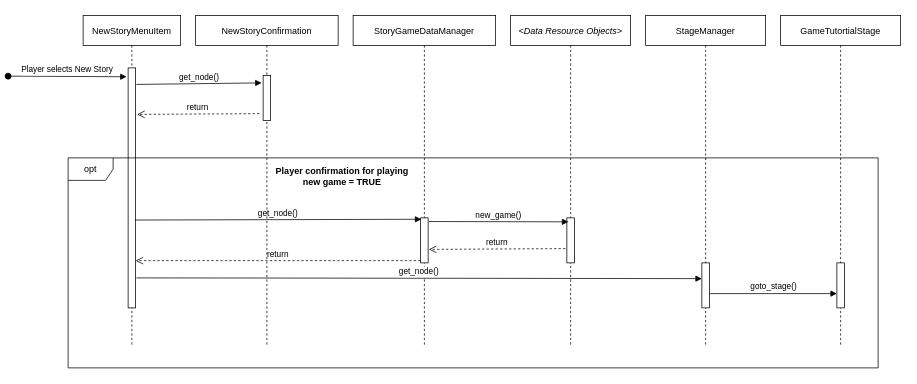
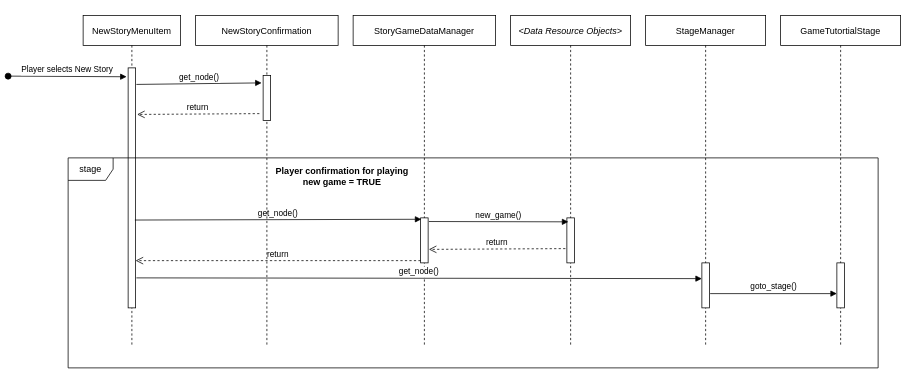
- <mxCell id="22" value="opt" style="shape=umlFrame;whiteSpace=wrap;html=1;" parent="1" vertex="1"><mxGeometry x="20" y="210" width="1080" height="280" as="geometry" /></mxCell>
+ <mxCell id="22" value="stage" style="shape=umlFrame;whiteSpace=wrap;html=1;" parent="1" vertex="1"><mxGeometry x="20" y="210" width="1080" height="280" as="geometry" /></mxCell>
